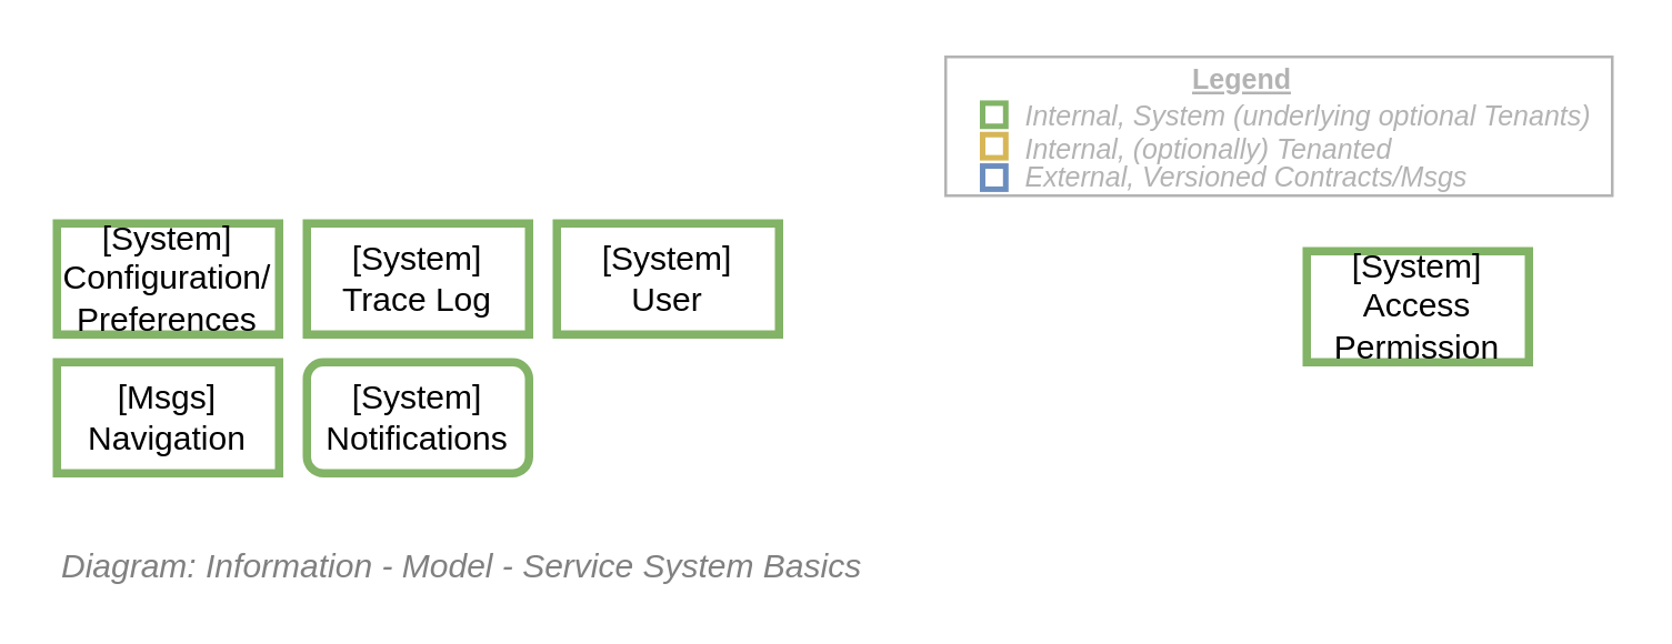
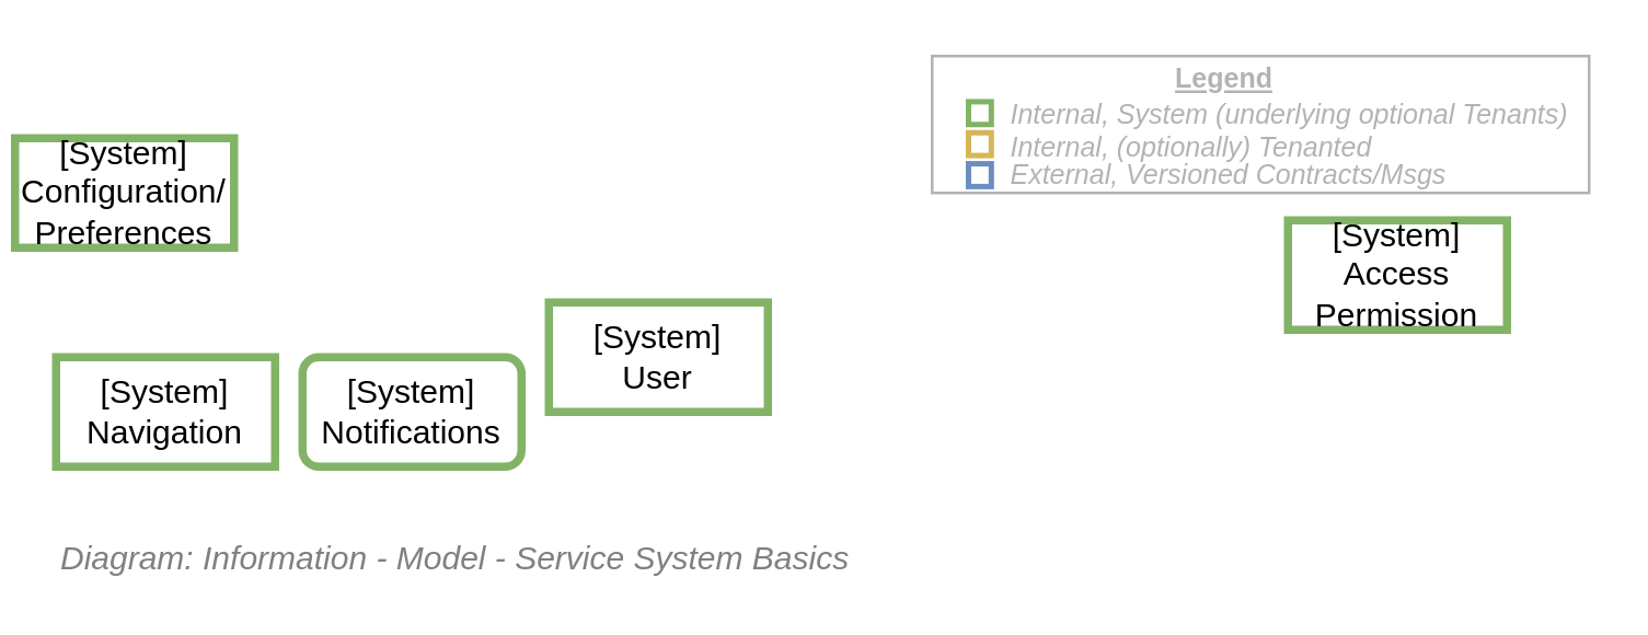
- <mxCell id="5" value="[System]&lt;br style=&quot;font-size: 12px&quot;&gt;Configuration/ Preferences" style="rounded=0;whiteSpace=wrap;html=1;strokeColor=#82b366;strokeWidth=3;fillColor=none;fontSize=12;align=center;" vertex="1" parent="1"><mxGeometry x="20" y="80" width="80" height="40" as="geometry" /></mxCell>
+ <mxCell id="5" value="[System]&lt;br style=&quot;font-size: 12px&quot;&gt;Configuration/ Preferences" style="rounded=0;whiteSpace=wrap;html=1;strokeColor=#82b366;strokeWidth=3;fillColor=none;fontSize=12;align=center;" vertex="1" parent="1"><mxGeometry x="5" y="50" width="80" height="40" as="geometry" /></mxCell>
- <mxCell id="6" value="[System]&lt;br style=&quot;font-size: 12px&quot;&gt;Trace Log" style="rounded=0;whiteSpace=wrap;html=1;strokeColor=#82b366;strokeWidth=3;fillColor=none;fontSize=12;align=center;" vertex="1" parent="1"><mxGeometry x="110" y="80" width="80" height="40" as="geometry" /></mxCell>
- <mxCell id="2" value="[System]&lt;br style=&quot;font-size: 12px&quot;&gt;User" style="rounded=0;whiteSpace=wrap;html=1;strokeColor=#82b366;strokeWidth=3;fillColor=none;fontSize=12;align=center;" vertex="1" parent="1"><mxGeometry x="200" y="80" width="80" height="40" as="geometry" /></mxCell>
+ <mxCell id="2" value="[System]&lt;br style=&quot;font-size: 12px&quot;&gt;User" style="rounded=0;whiteSpace=wrap;html=1;strokeColor=#82b366;strokeWidth=3;fillColor=none;fontSize=12;align=center;" vertex="1" parent="1"><mxGeometry x="200" y="110" width="80" height="40" as="geometry" /></mxCell>
- <mxCell id="3" value="[System]&lt;br style=&quot;font-size: 12px&quot;&gt;Access Permission" style="rounded=0;whiteSpace=wrap;html=1;strokeColor=#82b366;strokeWidth=3;fillColor=none;fontSize=12;align=center;" vertex="1" parent="1"><mxGeometry x="470" y="90" width="80" height="40" as="geometry" /></mxCell>
+ <mxCell id="3" value="[System]&lt;br style=&quot;font-size: 12px&quot;&gt;Access Permission" style="rounded=0;whiteSpace=wrap;html=1;strokeColor=#82b366;strokeWidth=3;fillColor=none;fontSize=12;align=center;" vertex="1" parent="1"><mxGeometry x="470" y="80" width="80" height="40" as="geometry" /></mxCell>
- <mxCell id="4" value="[Msgs]&lt;br style=&quot;font-size: 12px&quot;&gt;Navigation" style="rounded=0;whiteSpace=wrap;html=1;strokeColor=#82b366;strokeWidth=3;fillColor=none;fontSize=12;align=center;" vertex="1" parent="1"><mxGeometry x="20" y="130" width="80" height="40" as="geometry" /></mxCell>
+ <mxCell id="4" value="[System]&lt;br style=&quot;font-size: 12px&quot;&gt;Navigation" style="rounded=0;whiteSpace=wrap;html=1;strokeColor=#82b366;strokeWidth=3;fillColor=none;fontSize=12;align=center;" vertex="1" parent="1"><mxGeometry x="20" y="130" width="80" height="40" as="geometry" /></mxCell>
